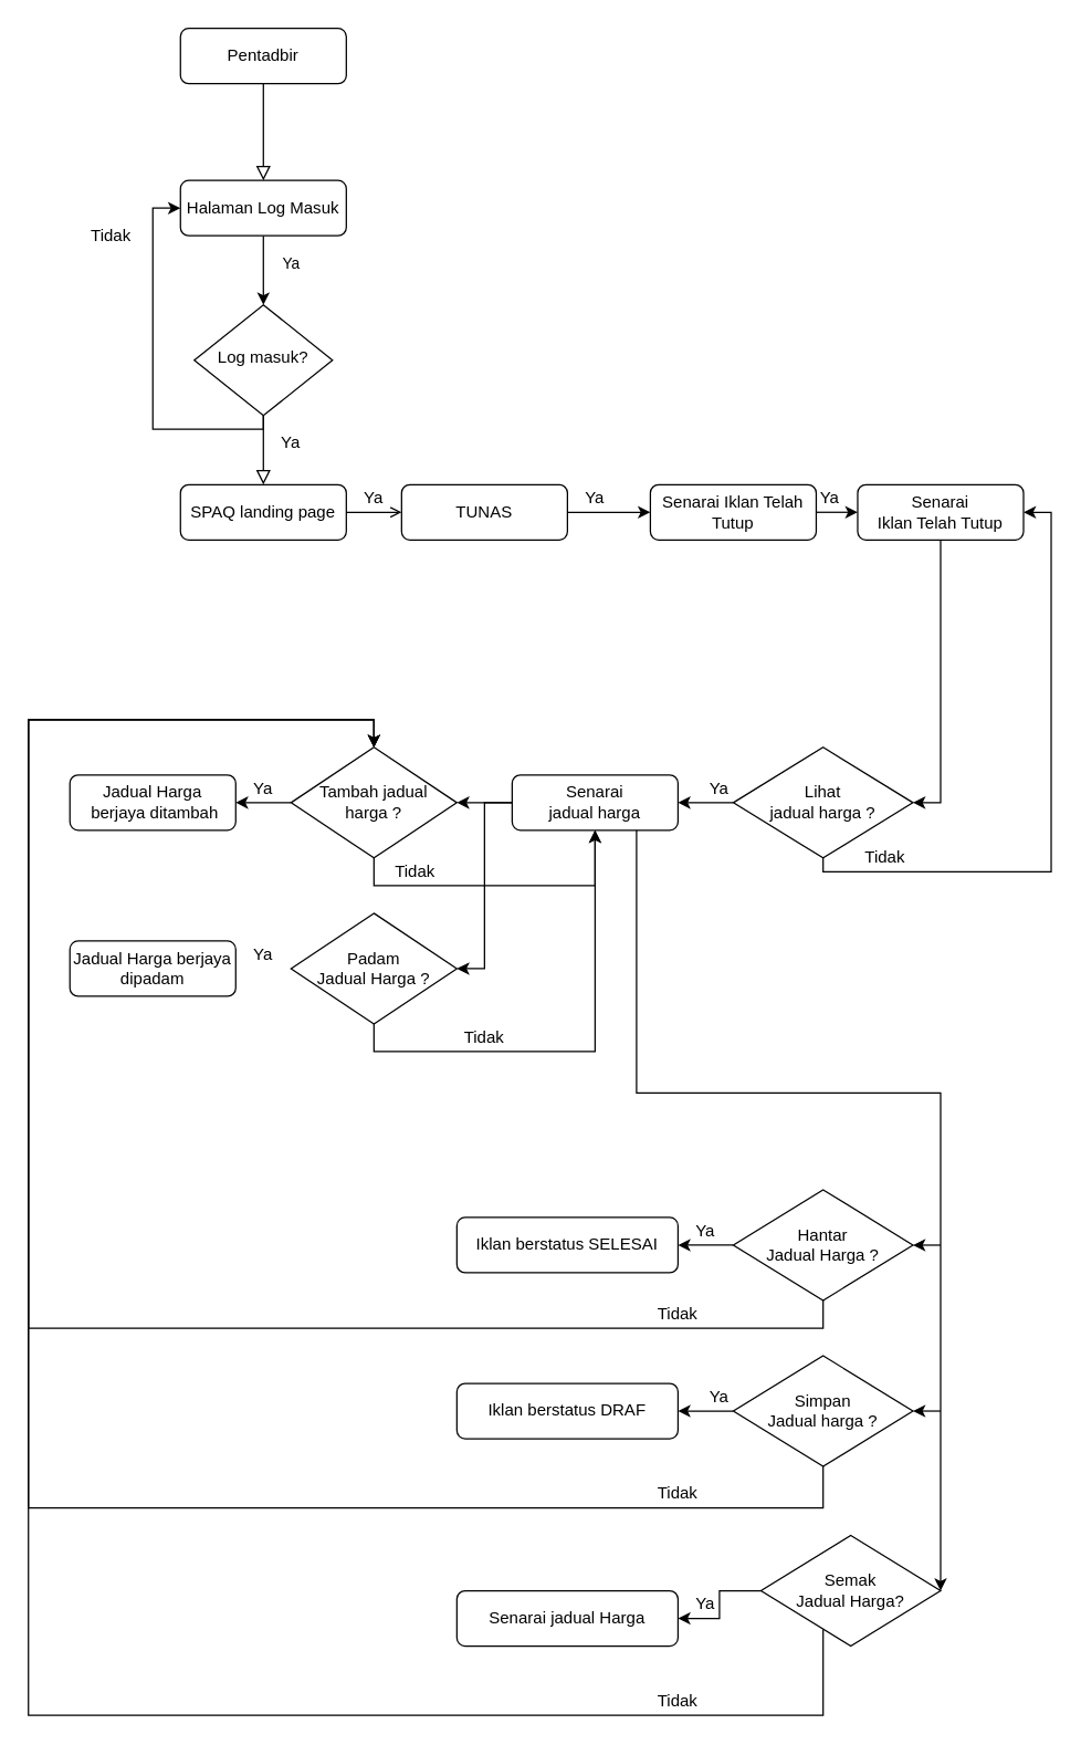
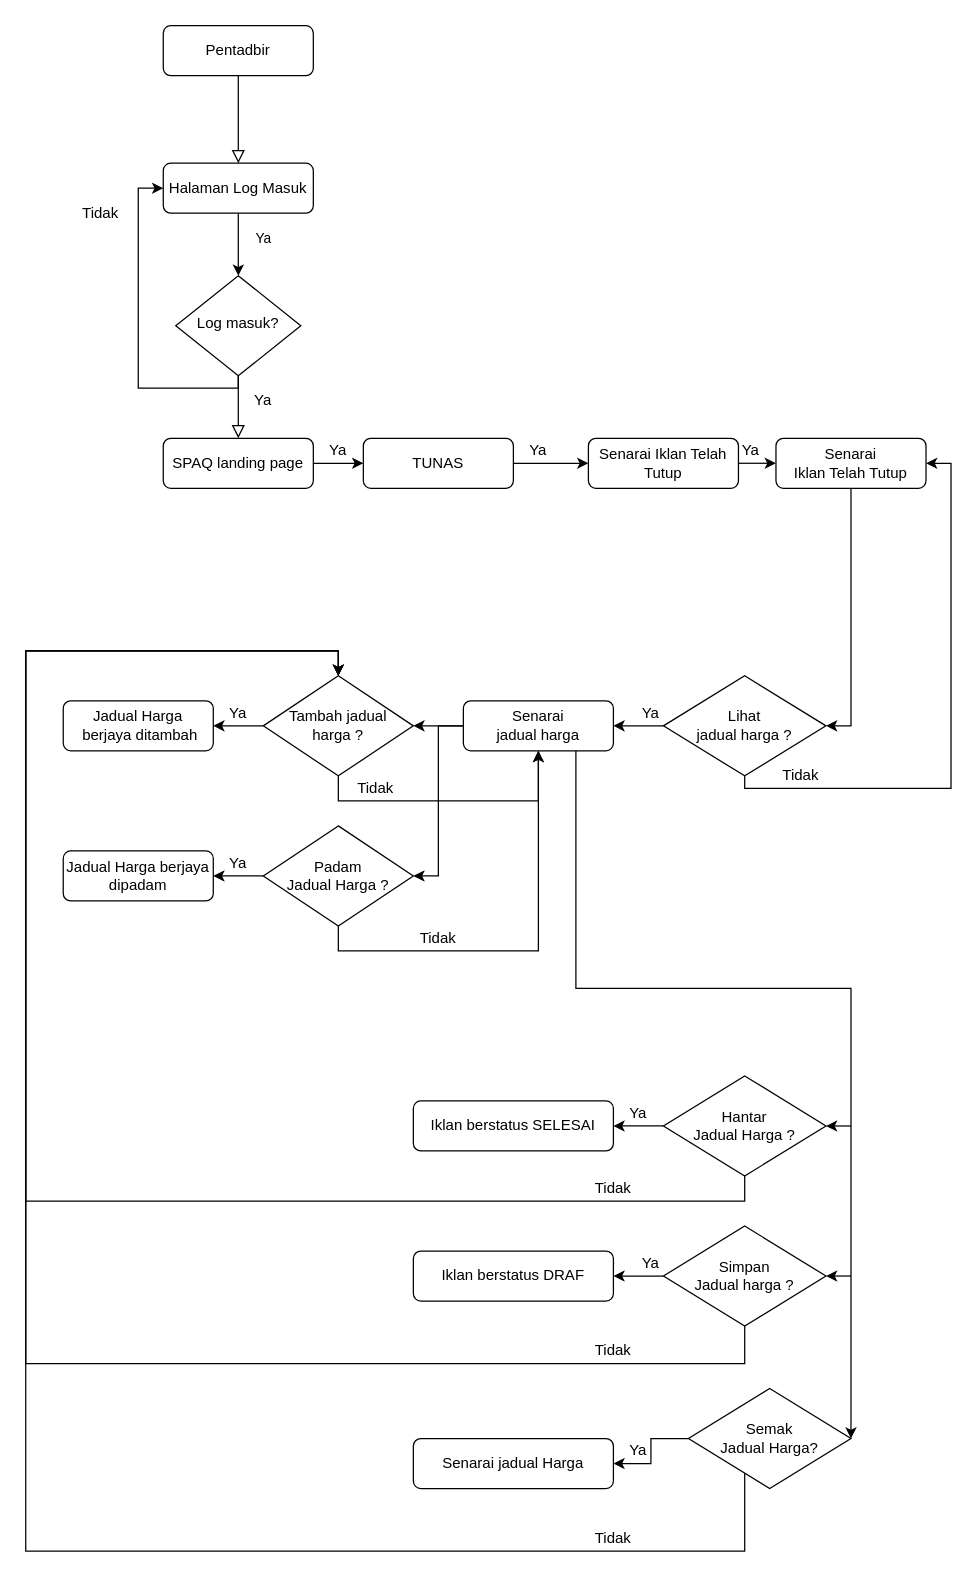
- <mxCell id="7" style="edgeStyle=orthogonalEdgeStyle;rounded=0;orthogonalLoop=1;jettySize=auto;html=1;entryX=0;entryY=0.5;entryDx=0;entryDy=0;endArrow=open;" parent="1" source="8" target="10" edge="1"><mxGeometry relative="1" as="geometry" /></mxCell>
+ <mxCell id="7" style="edgeStyle=orthogonalEdgeStyle;rounded=0;orthogonalLoop=1;jettySize=auto;html=1;entryX=0;entryY=0.5;entryDx=0;entryDy=0;" parent="1" source="8" target="10" edge="1"><mxGeometry relative="1" as="geometry" /></mxCell>
+ <mxCell id="30" style="edgeStyle=orthogonalEdgeStyle;rounded=0;orthogonalLoop=1;jettySize=auto;html=1;entryX=1;entryY=0.5;entryDx=0;entryDy=0;" parent="1" source="32" target="33" edge="1"><mxGeometry relative="1" as="geometry" /></mxCell>
